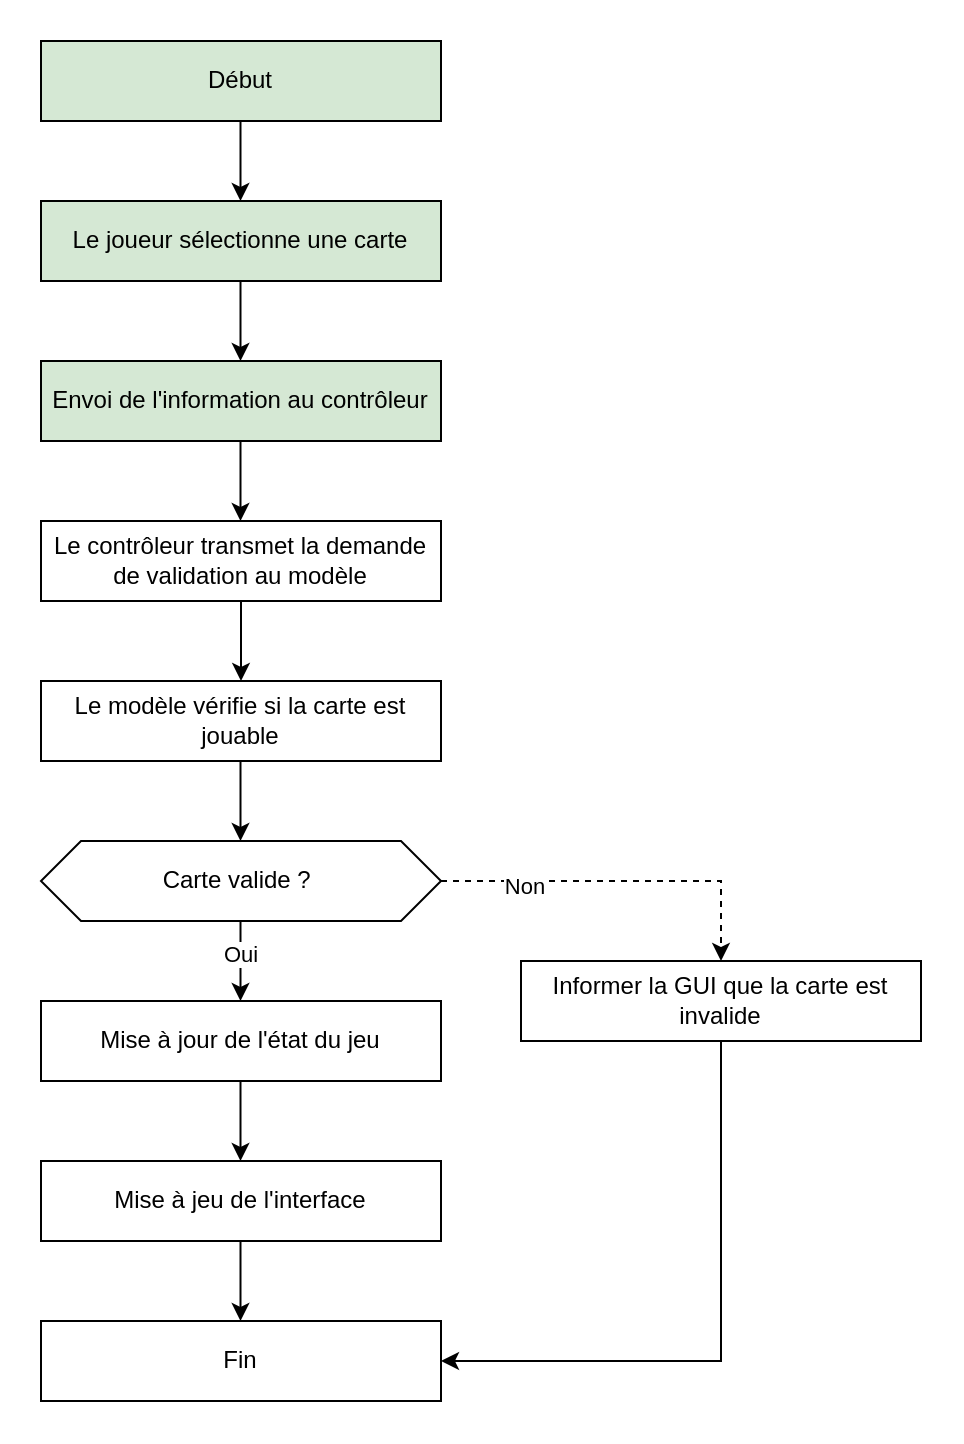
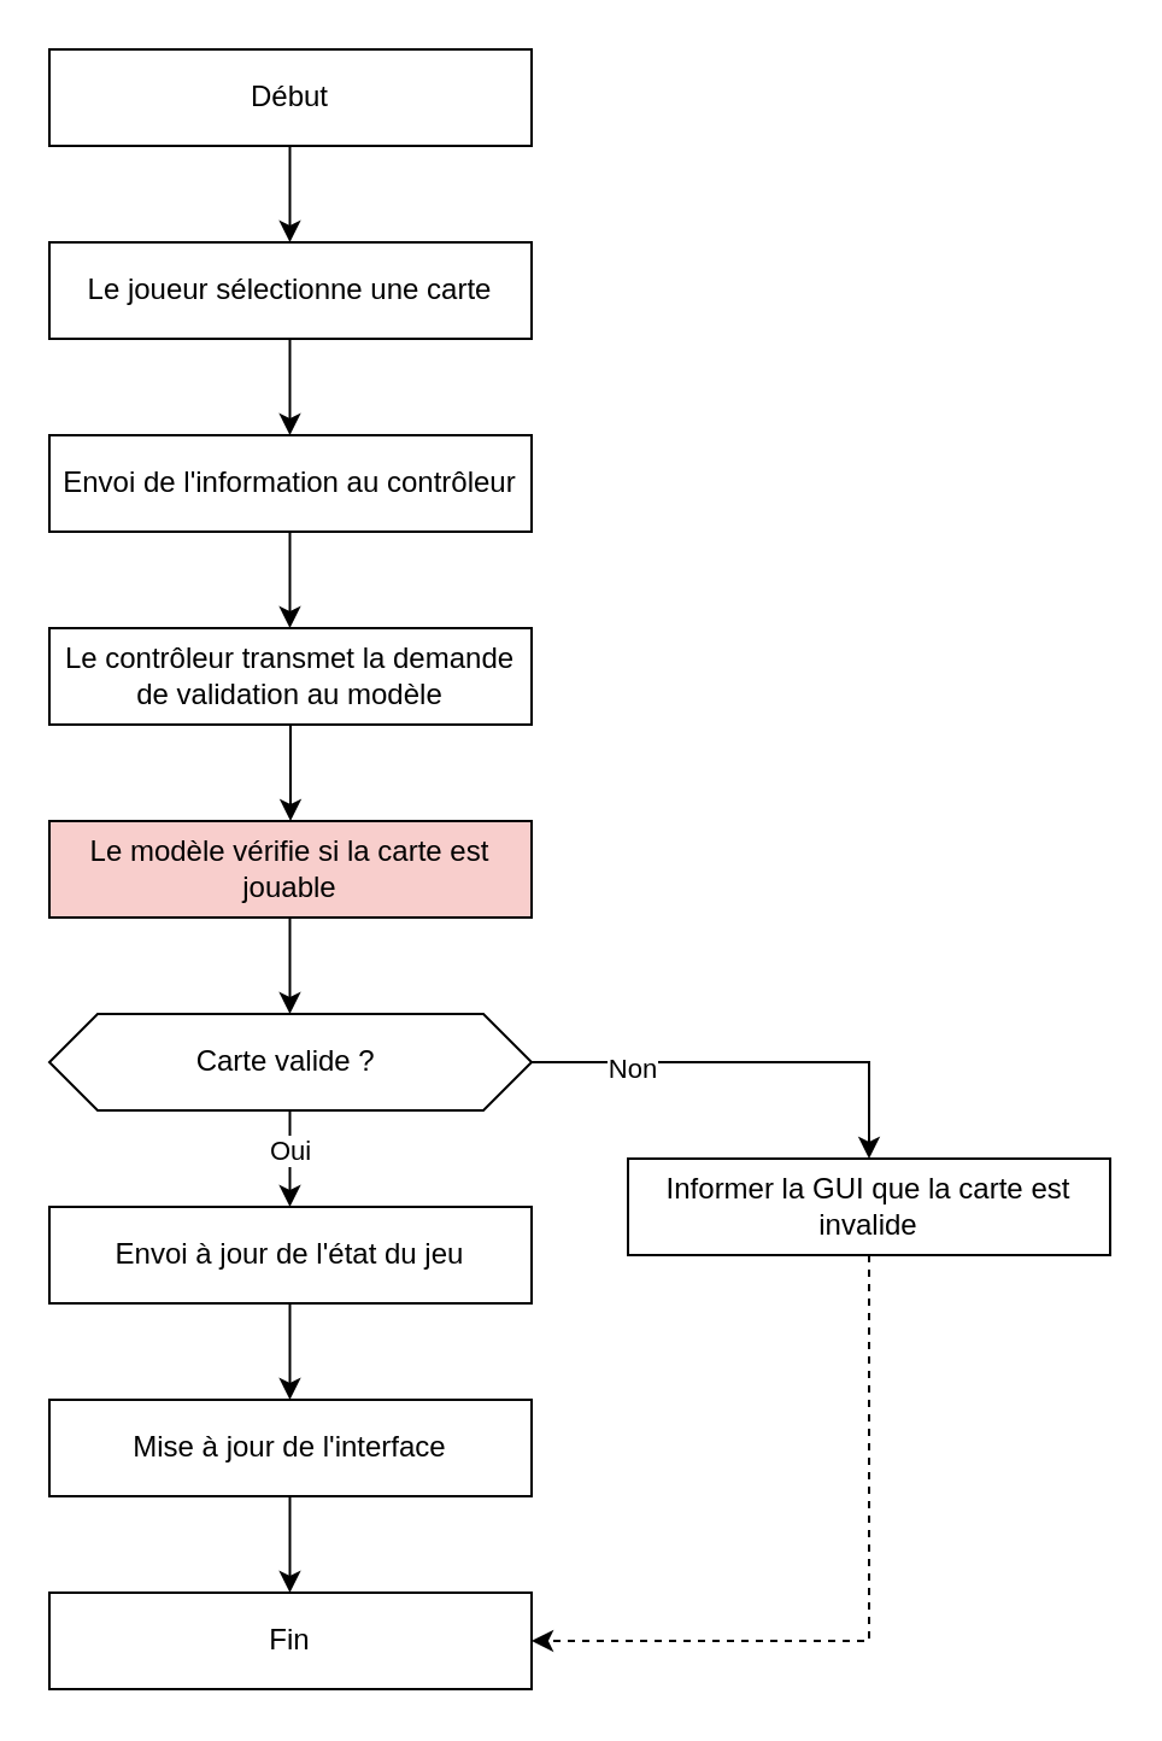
- <mxCell id="14" value="Début" style="rounded=0;whiteSpace=wrap;html=1;fillColor=#d5e8d4;" vertex="1" parent="1"><mxGeometry x="20" y="20" width="200" height="40" as="geometry" /></mxCell>
+ <mxCell id="14" value="Début" style="rounded=0;whiteSpace=wrap;html=1;" vertex="1" parent="1"><mxGeometry x="20" y="20" width="200" height="40" as="geometry" /></mxCell>
- <mxCell id="2" value="Le joueur sélectionne une carte" style="rounded=0;whiteSpace=wrap;html=1;fillColor=#d5e8d4;" vertex="1" parent="1"><mxGeometry x="20" y="100" width="200" height="40" as="geometry" /></mxCell>
+ <mxCell id="2" value="Le joueur sélectionne une carte" style="rounded=0;whiteSpace=wrap;html=1;" vertex="1" parent="1"><mxGeometry x="20" y="100" width="200" height="40" as="geometry" /></mxCell>
- <mxCell id="3" value="Envoi de l'information au contrôleur" style="rounded=0;whiteSpace=wrap;html=1;fillColor=#d5e8d4;" vertex="1" parent="1"><mxGeometry x="20" y="180" width="200" height="40" as="geometry" /></mxCell>
+ <mxCell id="3" value="Envoi de l'information au contrôleur" style="rounded=0;whiteSpace=wrap;html=1;" vertex="1" parent="1"><mxGeometry x="20" y="180" width="200" height="40" as="geometry" /></mxCell>
- <mxCell id="5" value="Le modèle vérifie si la carte est jouable" style="rounded=0;whiteSpace=wrap;html=1;" vertex="1" parent="1"><mxGeometry x="20" y="340" width="200" height="40" as="geometry" /></mxCell>
+ <mxCell id="5" value="Le modèle vérifie si la carte est jouable" style="rounded=0;whiteSpace=wrap;html=1;fillColor=#f8cecc;" vertex="1" parent="1"><mxGeometry x="20" y="340" width="200" height="40" as="geometry" /></mxCell>
- <mxCell id="6" style="edgeStyle=orthogonalEdgeStyle;rounded=0;orthogonalLoop=1;jettySize=auto;html=1;entryX=0.5;entryY=0;entryDx=0;entryDy=0;dashed=1;" edge="1" parent="1" source="8" target="11"><mxGeometry relative="1" as="geometry" /></mxCell>
+ <mxCell id="6" style="edgeStyle=orthogonalEdgeStyle;rounded=0;orthogonalLoop=1;jettySize=auto;html=1;entryX=0.5;entryY=0;entryDx=0;entryDy=0;" edge="1" parent="1" source="8" target="11"><mxGeometry relative="1" as="geometry" /></mxCell>
- <mxCell id="9" value="Mise à jour de l&lt;span class=&quot;hljs-string&quot;&gt;'état du jeu&lt;/span&gt;" style="rounded=0;whiteSpace=wrap;html=1;" vertex="1" parent="1"><mxGeometry x="20" y="500" width="200" height="40" as="geometry" /></mxCell>
+ <mxCell id="9" value="Envoi à jour de l&lt;span class=&quot;hljs-string&quot;&gt;'état du jeu&lt;/span&gt;" style="rounded=0;whiteSpace=wrap;html=1;" vertex="1" parent="1"><mxGeometry x="20" y="500" width="200" height="40" as="geometry" /></mxCell>
- <mxCell id="12" value="&lt;span class=&quot;hljs-string&quot;&gt;Mise à jeu de l'&lt;/span&gt;&lt;span class=&quot;hljs-keyword&quot;&gt;interface&lt;/span&gt;" style="rounded=0;whiteSpace=wrap;html=1;" vertex="1" parent="1"><mxGeometry x="20" y="580" width="200" height="40" as="geometry" /></mxCell>
+ <mxCell id="12" value="&lt;span class=&quot;hljs-string&quot;&gt;Mise à jour de l'&lt;/span&gt;&lt;span class=&quot;hljs-keyword&quot;&gt;interface&lt;/span&gt;" style="rounded=0;whiteSpace=wrap;html=1;" vertex="1" parent="1"><mxGeometry x="20" y="580" width="200" height="40" as="geometry" /></mxCell>
- <mxCell id="10" style="edgeStyle=orthogonalEdgeStyle;rounded=0;orthogonalLoop=1;jettySize=auto;html=1;entryX=1;entryY=0.5;entryDx=0;entryDy=0;" edge="1" parent="1" source="11" target="13"><mxGeometry relative="1" as="geometry"><Array as="points"><mxPoint x="360" y="680" /></Array></mxGeometry></mxCell>
+ <mxCell id="10" style="edgeStyle=orthogonalEdgeStyle;rounded=0;orthogonalLoop=1;jettySize=auto;html=1;entryX=1;entryY=0.5;entryDx=0;entryDy=0;dashed=1;" edge="1" parent="1" source="11" target="13"><mxGeometry relative="1" as="geometry"><Array as="points"><mxPoint x="360" y="680" /></Array></mxGeometry></mxCell>
